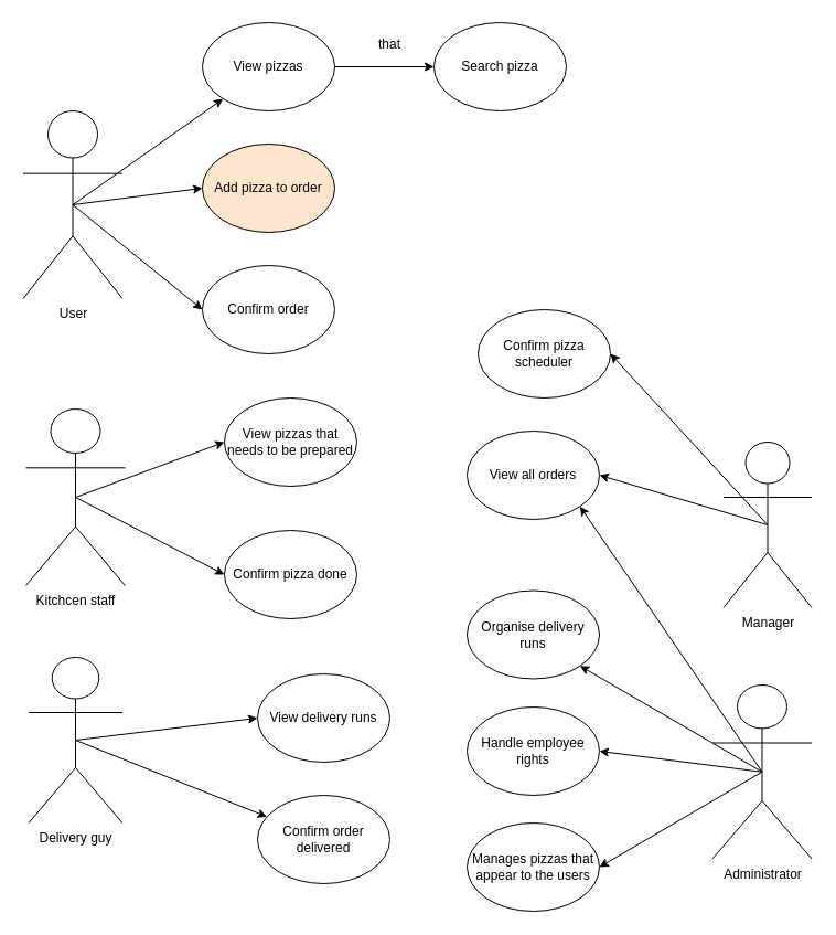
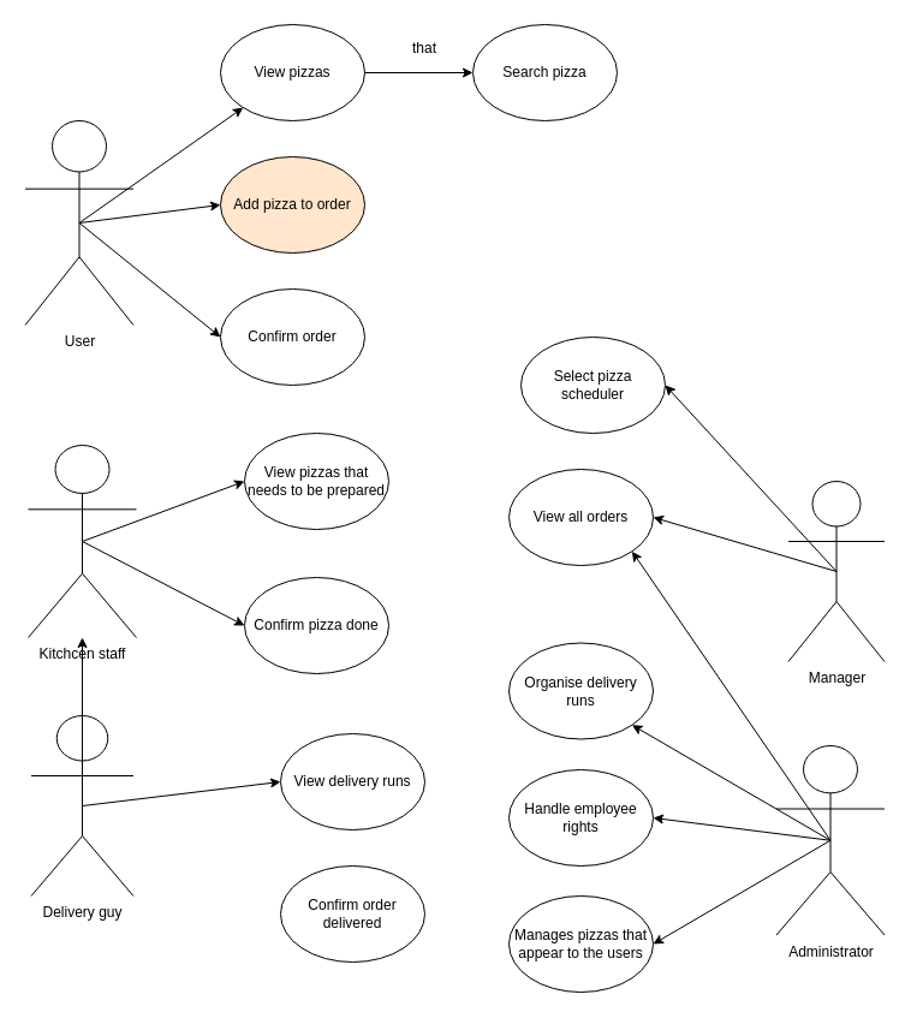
- <mxCell id="10" value="Confirm pizza &lt;br&gt;&lt;div&gt;scheduler&lt;/div&gt;" style="ellipse;whiteSpace=wrap;html=1;" parent="1" vertex="1"><mxGeometry x="433" y="280" width="120" height="80" as="geometry" /></mxCell>
+ <mxCell id="10" value="Select pizza &lt;br&gt;&lt;div&gt;scheduler&lt;/div&gt;" style="ellipse;whiteSpace=wrap;html=1;" parent="1" vertex="1"><mxGeometry x="433" y="280" width="120" height="80" as="geometry" /></mxCell>
- <mxCell id="24" value="" style="endArrow=classic;html=1;exitX=0.5;exitY=0.5;exitDx=0;exitDy=0;exitPerimeter=0;" parent="1" source="11" target="23" edge="1"><mxGeometry width="50" height="50" relative="1" as="geometry"><mxPoint x="593" y="710" as="sourcePoint" /><mxPoint x="403" y="490" as="targetPoint" /></mxGeometry></mxCell>
+ <mxCell id="24" value="" style="endArrow=classic;html=1;exitX=0.5;exitY=0.5;exitDx=0;exitDy=0;exitPerimeter=0;" parent="1" source="11" target="6" edge="1"><mxGeometry width="50" height="50" relative="1" as="geometry"><mxPoint x="593" y="710" as="sourcePoint" /><mxPoint x="403" y="490" as="targetPoint" /></mxGeometry></mxCell>
